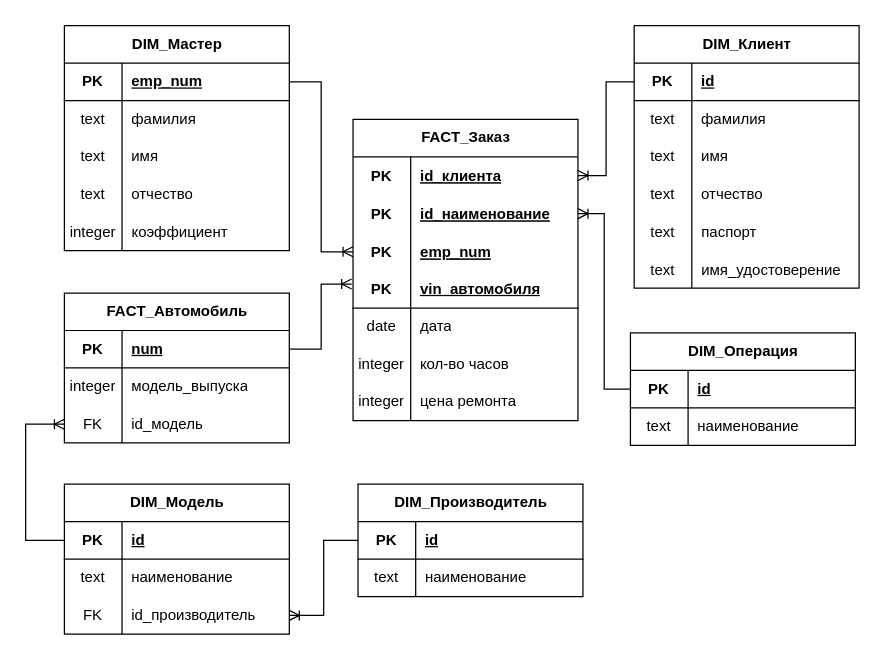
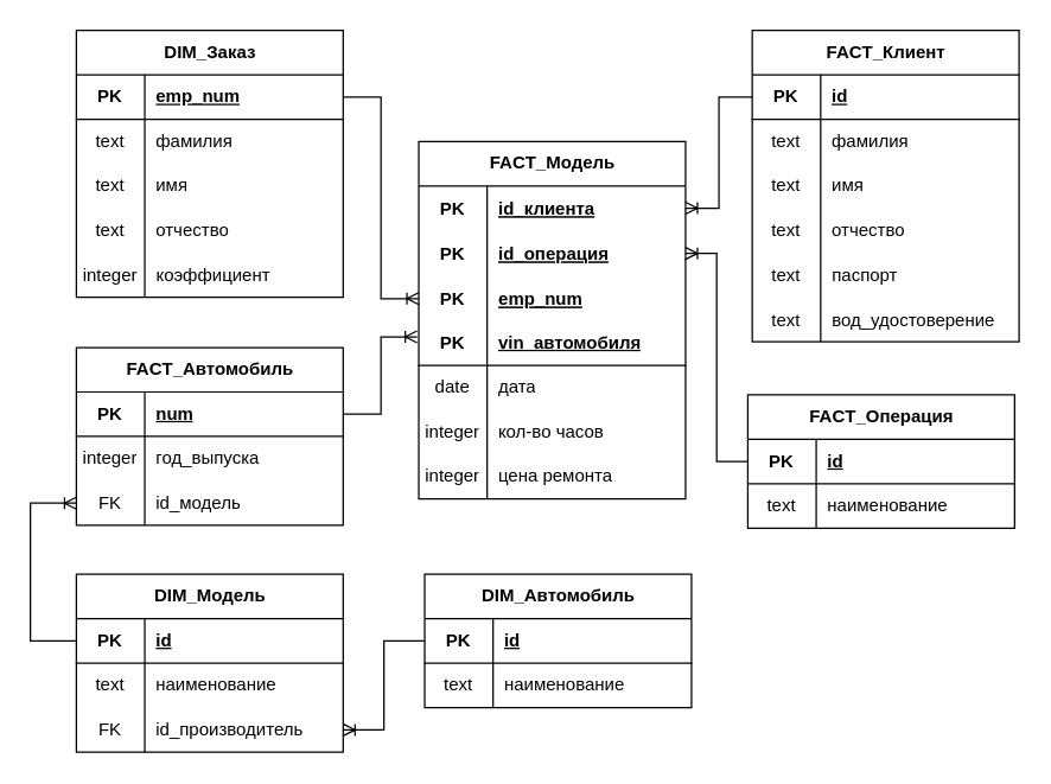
- <mxCell id="2" value="DIM_Мастер" style="shape=table;startSize=30;container=1;collapsible=1;childLayout=tableLayout;fixedRows=1;rowLines=0;fontStyle=1;align=center;resizeLast=1;html=1;" parent="1" vertex="1"><mxGeometry x="51" y="20" width="180" height="180" as="geometry" /></mxCell>
+ <mxCell id="2" value="DIM_Заказ" style="shape=table;startSize=30;container=1;collapsible=1;childLayout=tableLayout;fixedRows=1;rowLines=0;fontStyle=1;align=center;resizeLast=1;html=1;" parent="1" vertex="1"><mxGeometry x="51" y="20" width="180" height="180" as="geometry" /></mxCell>
- <mxCell id="18" value="DIM_Клиент" style="shape=table;startSize=30;container=1;collapsible=1;childLayout=tableLayout;fixedRows=1;rowLines=0;fontStyle=1;align=center;resizeLast=1;html=1;" parent="1" vertex="1"><mxGeometry x="507" y="20" width="180" height="210" as="geometry" /></mxCell>
+ <mxCell id="18" value="FACT_Клиент" style="shape=table;startSize=30;container=1;collapsible=1;childLayout=tableLayout;fixedRows=1;rowLines=0;fontStyle=1;align=center;resizeLast=1;html=1;" parent="1" vertex="1"><mxGeometry x="507" y="20" width="180" height="210" as="geometry" /></mxCell>
- <mxCell id="37" value="FACT_Заказ" style="shape=table;startSize=30;container=1;collapsible=1;childLayout=tableLayout;fixedRows=1;rowLines=0;fontStyle=1;align=center;resizeLast=1;html=1;" parent="1" vertex="1"><mxGeometry x="282" y="95" width="180" height="241.038" as="geometry" /></mxCell>
+ <mxCell id="37" value="FACT_Модель" style="shape=table;startSize=30;container=1;collapsible=1;childLayout=tableLayout;fixedRows=1;rowLines=0;fontStyle=1;align=center;resizeLast=1;html=1;" parent="1" vertex="1"><mxGeometry x="282" y="95" width="180" height="241.038" as="geometry" /></mxCell>
- <mxCell id="43" value="id_наименование" style="shape=partialRectangle;connectable=0;fillColor=none;top=0;left=0;bottom=0;right=0;align=left;spacingLeft=6;overflow=hidden;fontStyle=5" parent="41" vertex="1"><mxGeometry x="46.143" width="133.857" height="31" as="geometry"><mxRectangle width="133.857" height="31" as="alternateBounds" /></mxGeometry></mxCell>
+ <mxCell id="43" value="id_операция" style="shape=partialRectangle;connectable=0;fillColor=none;top=0;left=0;bottom=0;right=0;align=left;spacingLeft=6;overflow=hidden;fontStyle=5" parent="41" vertex="1"><mxGeometry x="46.143" width="133.857" height="31" as="geometry"><mxRectangle width="133.857" height="31" as="alternateBounds" /></mxGeometry></mxCell>
- <mxCell id="36" value="имя_удостоверение" style="shape=partialRectangle;connectable=0;fillColor=none;top=0;left=0;bottom=0;right=0;align=left;spacingLeft=6;overflow=hidden;" vertex="1" parent="34"><mxGeometry x="46.143" width="133.857" height="30" as="geometry"><mxRectangle width="133.857" height="30" as="alternateBounds" /></mxGeometry></mxCell>
+ <mxCell id="36" value="вод_удостоверение" style="shape=partialRectangle;connectable=0;fillColor=none;top=0;left=0;bottom=0;right=0;align=left;spacingLeft=6;overflow=hidden;" vertex="1" parent="34"><mxGeometry x="46.143" width="133.857" height="30" as="geometry"><mxRectangle width="133.857" height="30" as="alternateBounds" /></mxGeometry></mxCell>
- <mxCell id="69" value="DIM_Операция" style="shape=table;startSize=30;container=1;collapsible=1;childLayout=tableLayout;fixedRows=1;rowLines=0;fontStyle=1;align=center;resizeLast=1;html=1;" parent="1" vertex="1"><mxGeometry x="504" y="266" width="180" height="90" as="geometry" /></mxCell>
+ <mxCell id="69" value="FACT_Операция" style="shape=table;startSize=30;container=1;collapsible=1;childLayout=tableLayout;fixedRows=1;rowLines=0;fontStyle=1;align=center;resizeLast=1;html=1;" parent="1" vertex="1"><mxGeometry x="504" y="266" width="180" height="90" as="geometry" /></mxCell>
- <mxCell id="65" value="модель_выпуска" style="shape=partialRectangle;connectable=0;fillColor=none;top=0;left=0;bottom=0;right=0;align=left;spacingLeft=6;overflow=hidden;whiteSpace=wrap;html=1;" parent="63" vertex="1"><mxGeometry x="46.143" width="133.857" height="30" as="geometry"><mxRectangle width="133.857" height="30" as="alternateBounds" /></mxGeometry></mxCell>
+ <mxCell id="65" value="год_выпуска" style="shape=partialRectangle;connectable=0;fillColor=none;top=0;left=0;bottom=0;right=0;align=left;spacingLeft=6;overflow=hidden;whiteSpace=wrap;html=1;" parent="63" vertex="1"><mxGeometry x="46.143" width="133.857" height="30" as="geometry"><mxRectangle width="133.857" height="30" as="alternateBounds" /></mxGeometry></mxCell>
- <mxCell id="86" value="DIM_Производитель" style="shape=table;startSize=30;container=1;collapsible=1;childLayout=tableLayout;fixedRows=1;rowLines=0;fontStyle=1;align=center;resizeLast=1;html=1;" parent="1" vertex="1"><mxGeometry x="286" y="387" width="180" height="90" as="geometry" /></mxCell>
+ <mxCell id="86" value="DIM_Автомобиль" style="shape=table;startSize=30;container=1;collapsible=1;childLayout=tableLayout;fixedRows=1;rowLines=0;fontStyle=1;align=center;resizeLast=1;html=1;" parent="1" vertex="1"><mxGeometry x="286" y="387" width="180" height="90" as="geometry" /></mxCell>
